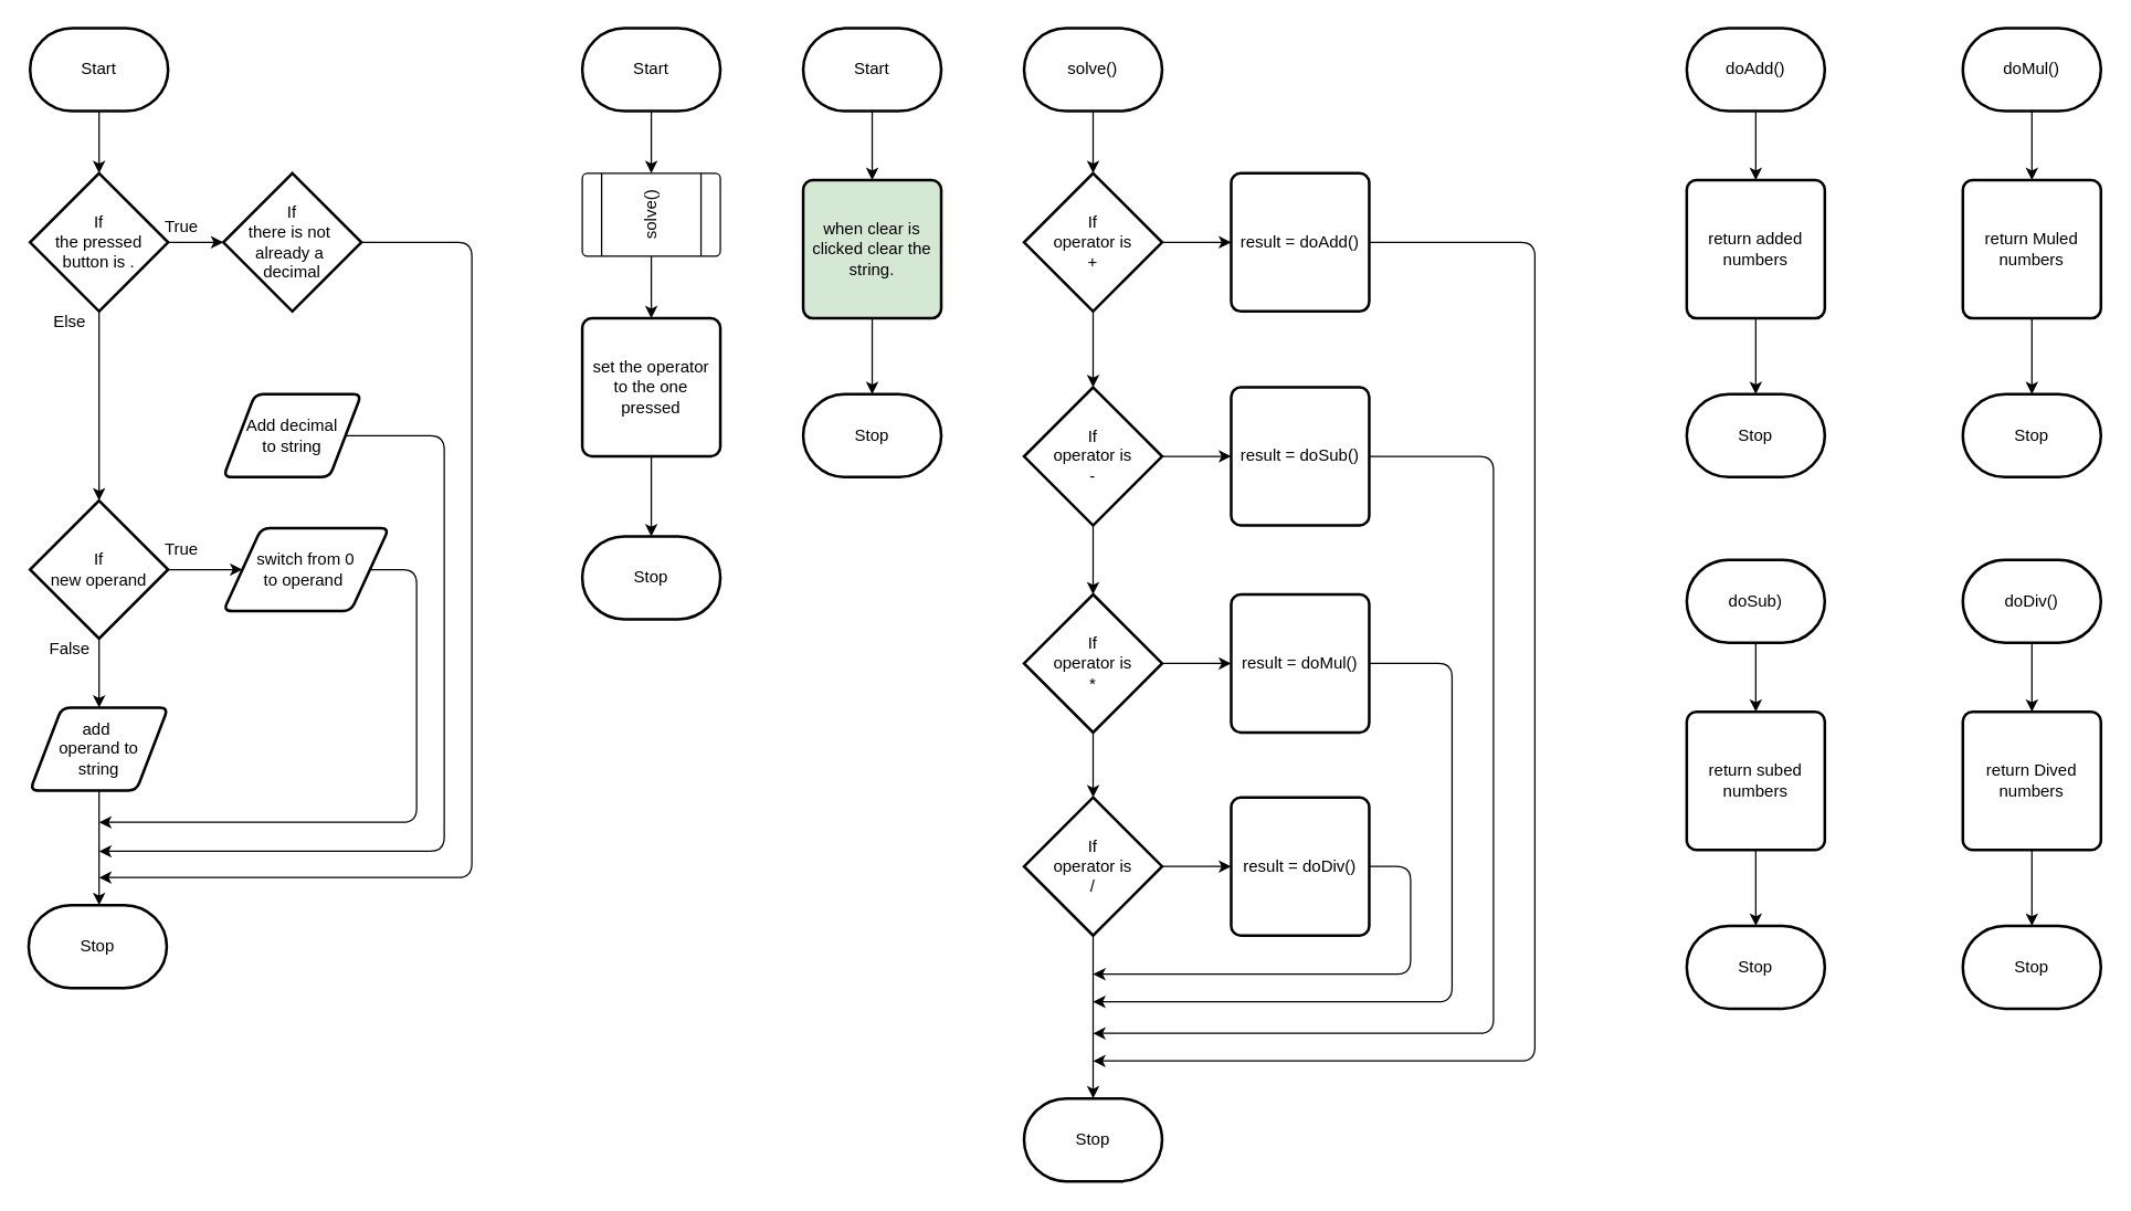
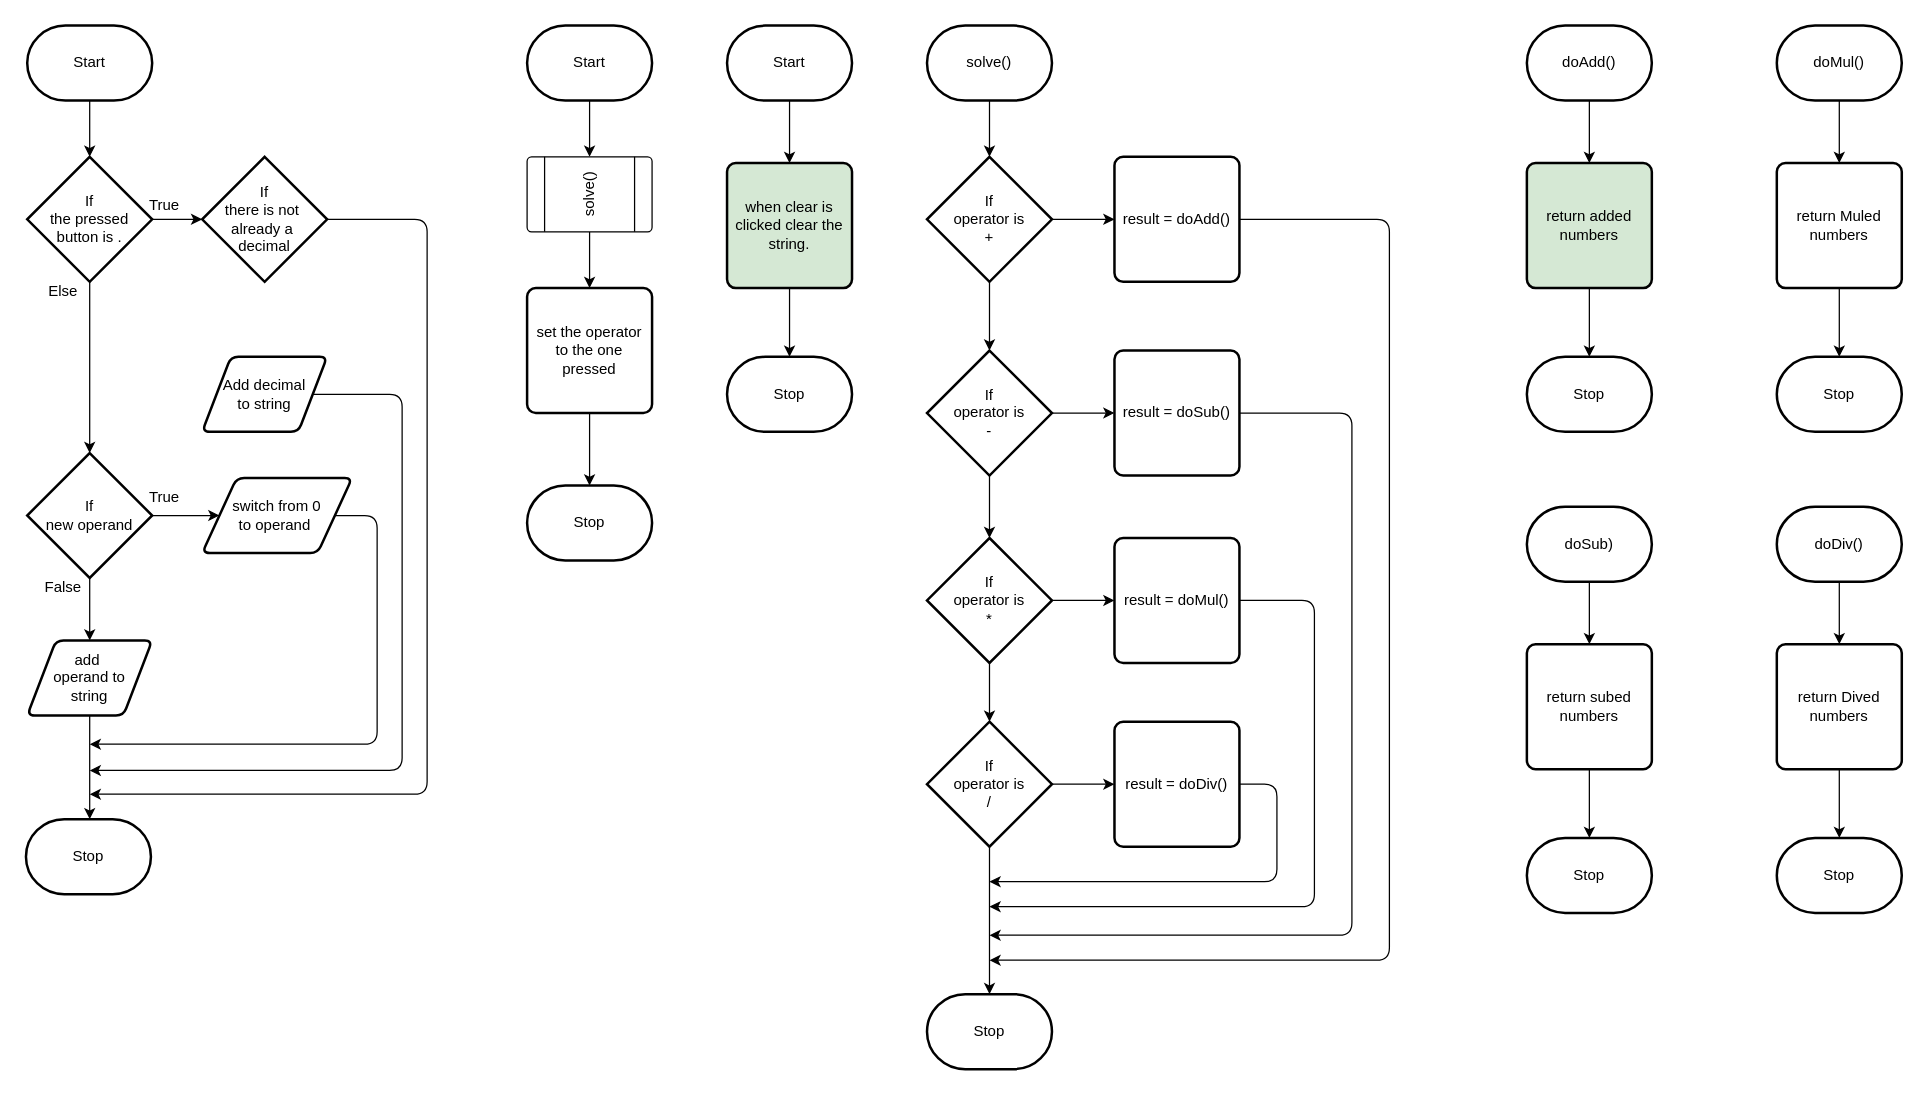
- <mxCell id="62" value="return added numbers" style="rounded=1;whiteSpace=wrap;html=1;absoluteArcSize=1;arcSize=14;strokeWidth=2;" vertex="1" parent="1"><mxGeometry x="1221" y="130" width="100" height="100" as="geometry" /></mxCell>
+ <mxCell id="62" value="return added numbers" style="rounded=1;whiteSpace=wrap;html=1;absoluteArcSize=1;arcSize=14;strokeWidth=2;fillColor=#d5e8d4;" vertex="1" parent="1"><mxGeometry x="1221" y="130" width="100" height="100" as="geometry" /></mxCell>
